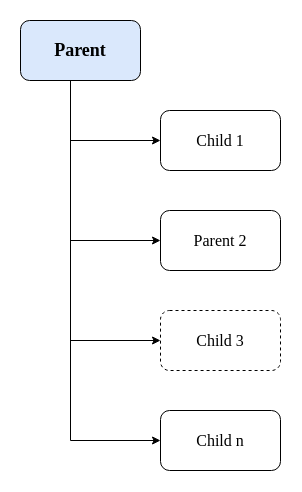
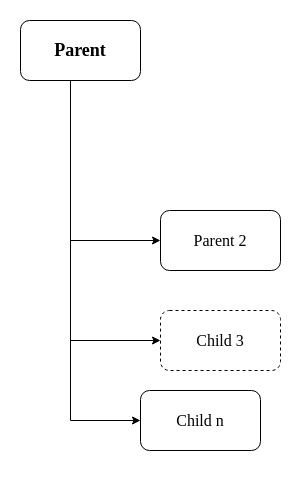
- <mxCell id="3" value="Parent" style="rounded=1;whiteSpace=wrap;html=1;fontFamily=Tahoma;fontSize=18;fontStyle=1;fillColor=#dae8fc;" vertex="1" parent="1"><mxGeometry x="20" y="20" width="120" height="60" as="geometry" /></mxCell>
+ <mxCell id="3" value="Parent" style="rounded=1;whiteSpace=wrap;html=1;fontFamily=Tahoma;fontSize=18;fontStyle=1" vertex="1" parent="1"><mxGeometry x="20" y="20" width="120" height="60" as="geometry" /></mxCell>
- <mxCell id="2" style="edgeStyle=orthogonalEdgeStyle;rounded=0;orthogonalLoop=1;jettySize=auto;html=1;entryX=0;entryY=0.5;entryDx=0;entryDy=0;" edge="1" parent="1" source="3" target="4"><mxGeometry relative="1" as="geometry"><Array as="points"><mxPoint x="70" y="140" /></Array></mxGeometry></mxCell>
- <mxCell id="4" value="Child 1" style="rounded=1;whiteSpace=wrap;html=1;fontSize=16;fontFamily=Tahoma;" vertex="1" parent="1"><mxGeometry x="160" y="110" width="120" height="60" as="geometry" /></mxCell>
- <mxCell id="7" value="Child n" style="rounded=1;whiteSpace=wrap;html=1;fontSize=16;fontFamily=Tahoma;" vertex="1" parent="1"><mxGeometry x="160" y="410" width="120" height="60" as="geometry" /></mxCell>
+ <mxCell id="7" value="Child n" style="rounded=1;whiteSpace=wrap;html=1;fontSize=16;fontFamily=Tahoma;" vertex="1" parent="1"><mxGeometry x="140" y="390" width="120" height="60" as="geometry" /></mxCell>
